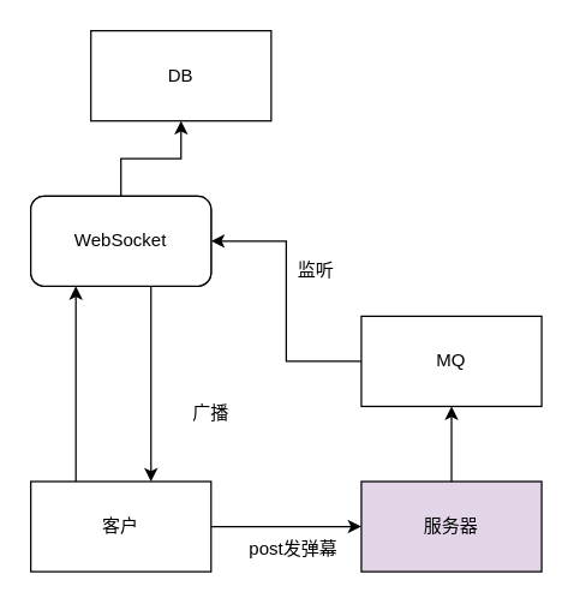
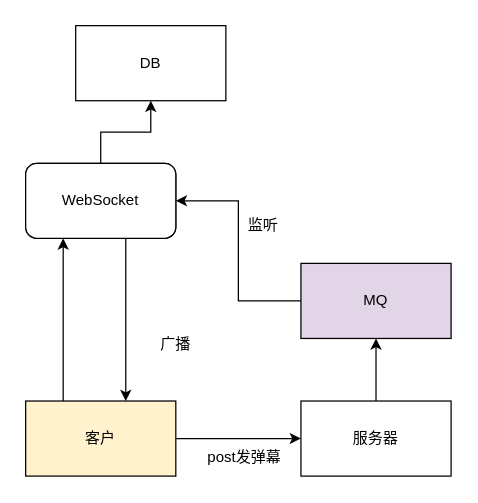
- <mxCell id="9" value="MQ" style="rounded=0;whiteSpace=wrap;html=1;" vertex="1" parent="1"><mxGeometry x="240" y="210" width="120" height="60" as="geometry" /></mxCell>
+ <mxCell id="9" value="MQ" style="rounded=0;whiteSpace=wrap;html=1;fillColor=#e1d5e7;" vertex="1" parent="1"><mxGeometry x="240" y="210" width="120" height="60" as="geometry" /></mxCell>
- <mxCell id="3" value="客户" style="rounded=0;whiteSpace=wrap;html=1;" vertex="1" parent="1"><mxGeometry x="20" y="320" width="120" height="60" as="geometry" /></mxCell>
+ <mxCell id="3" value="客户" style="rounded=0;whiteSpace=wrap;html=1;fillColor=#fff2cc;" vertex="1" parent="1"><mxGeometry x="20" y="320" width="120" height="60" as="geometry" /></mxCell>
- <mxCell id="6" value="服务器" style="rounded=0;whiteSpace=wrap;html=1;fillColor=#e1d5e7;" vertex="1" parent="1"><mxGeometry x="240" y="320" width="120" height="60" as="geometry" /></mxCell>
+ <mxCell id="6" value="服务器" style="rounded=0;whiteSpace=wrap;html=1;" vertex="1" parent="1"><mxGeometry x="240" y="320" width="120" height="60" as="geometry" /></mxCell>
